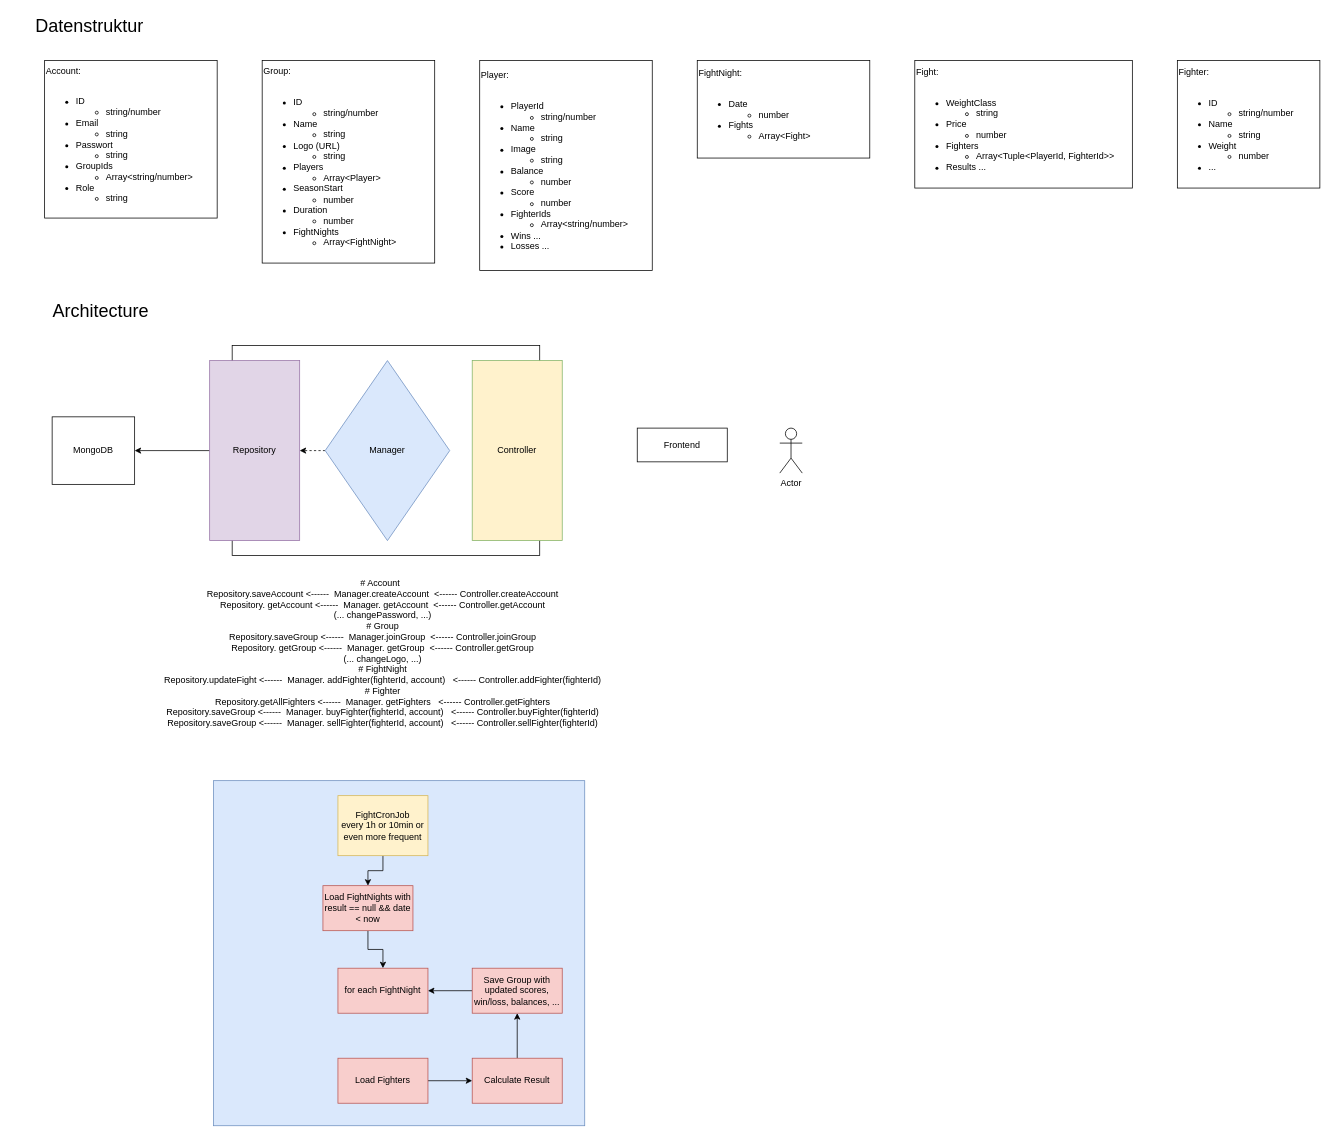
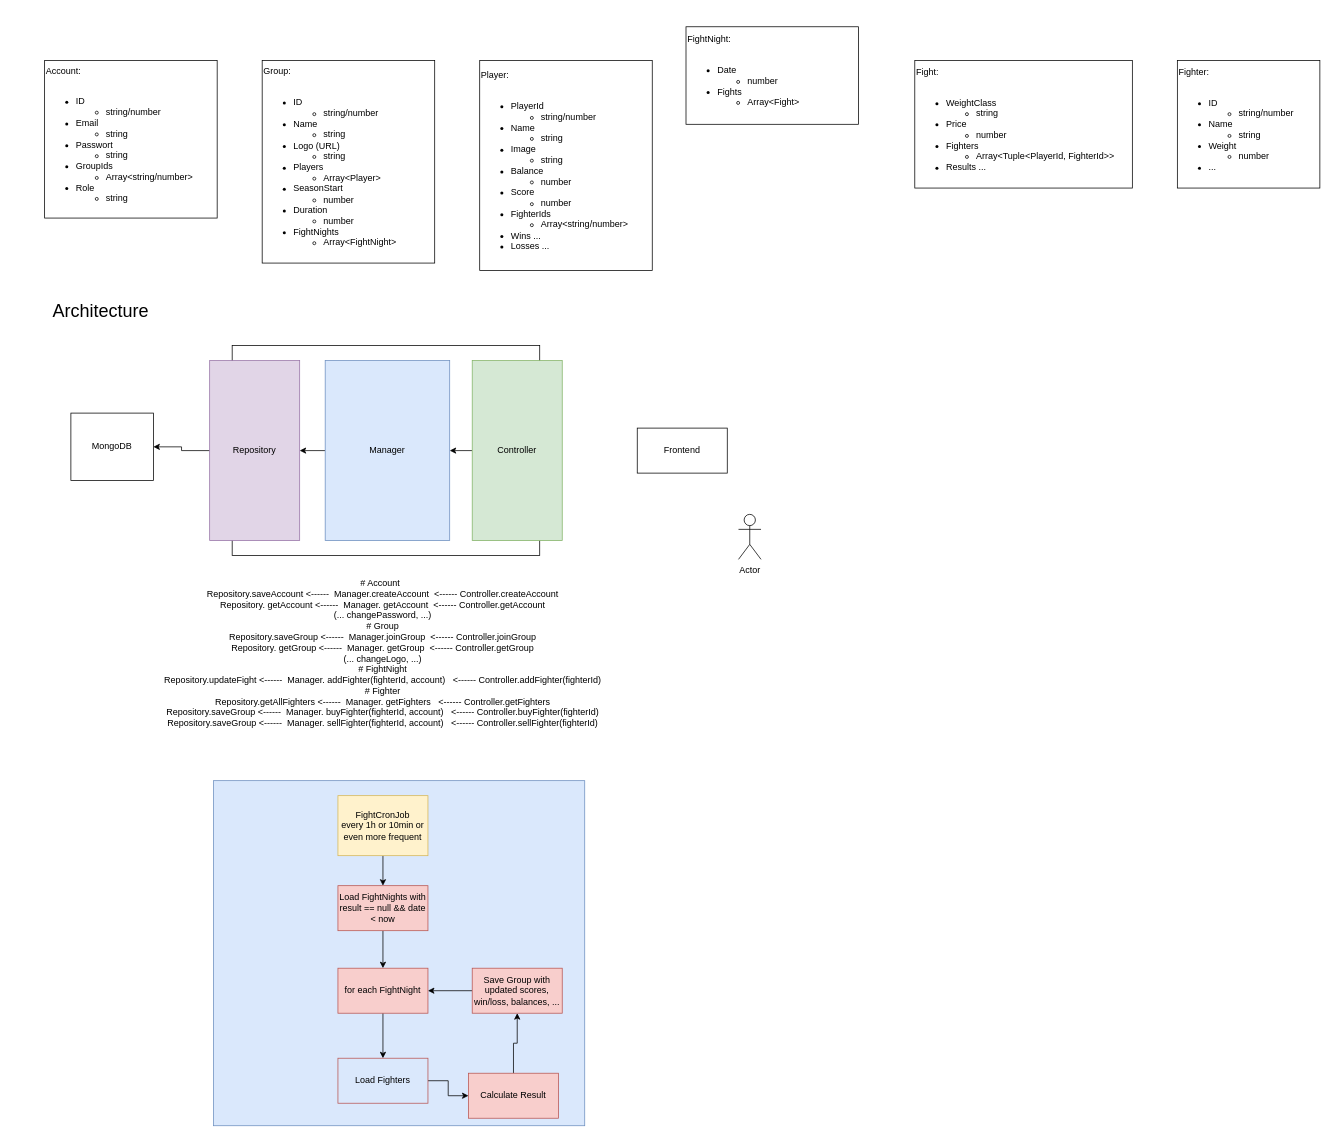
- <mxCell id="4" value="&lt;font style=&quot;font-size: 24px;&quot;&gt;Datenstruktur&lt;/font&gt;" style="text;html=1;strokeColor=none;fillColor=none;align=center;verticalAlign=middle;whiteSpace=wrap;rounded=0;" vertex="1" parent="1"><mxGeometry x="89" y="20" width="60" height="30" as="geometry" /></mxCell>
- <mxCell id="7" value="FightNight:&lt;br&gt;&lt;br&gt;&lt;ul&gt;&lt;li&gt;&lt;span style=&quot;background-color: initial;&quot;&gt;Date&lt;/span&gt;&lt;br&gt;&lt;/li&gt;&lt;ul&gt;&lt;li&gt;number&lt;/li&gt;&lt;/ul&gt;&lt;li&gt;&lt;span style=&quot;background-color: initial;&quot;&gt;Fights&lt;/span&gt;&lt;br&gt;&lt;/li&gt;&lt;ul&gt;&lt;li&gt;Array&amp;lt;Fight&amp;gt;&lt;/li&gt;&lt;/ul&gt;&lt;/ul&gt;" style="rounded=0;whiteSpace=wrap;html=1;align=left;" vertex="1" parent="1"><mxGeometry x="929" y="80" width="230" height="130" as="geometry" /></mxCell>
+ <mxCell id="7" value="FightNight:&lt;br&gt;&lt;br&gt;&lt;ul&gt;&lt;li&gt;&lt;span style=&quot;background-color: initial;&quot;&gt;Date&lt;/span&gt;&lt;br&gt;&lt;/li&gt;&lt;ul&gt;&lt;li&gt;number&lt;/li&gt;&lt;/ul&gt;&lt;li&gt;&lt;span style=&quot;background-color: initial;&quot;&gt;Fights&lt;/span&gt;&lt;br&gt;&lt;/li&gt;&lt;ul&gt;&lt;li&gt;Array&amp;lt;Fight&amp;gt;&lt;/li&gt;&lt;/ul&gt;&lt;/ul&gt;" style="rounded=0;whiteSpace=wrap;html=1;align=left;" vertex="1" parent="1"><mxGeometry x="914" y="35" width="230" height="130" as="geometry" /></mxCell>
- <mxCell id="11" value="Frontend" style="rounded=0;whiteSpace=wrap;html=1;" vertex="1" parent="1"><mxGeometry x="849" y="570" width="120" height="45" as="geometry" /></mxCell>
+ <mxCell id="11" value="Frontend" style="rounded=0;whiteSpace=wrap;html=1;" vertex="1" parent="1"><mxGeometry x="849" y="570" width="120" height="60" as="geometry" /></mxCell>
- <mxCell id="14" value="MongoDB" style="rounded=0;whiteSpace=wrap;html=1;" vertex="1" parent="1"><mxGeometry x="69" y="555" width="110" height="90" as="geometry" /></mxCell>
+ <mxCell id="14" value="MongoDB" style="rounded=0;whiteSpace=wrap;html=1;" vertex="1" parent="1"><mxGeometry x="94" y="550" width="110" height="90" as="geometry" /></mxCell>
- <mxCell id="17" style="edgeStyle=orthogonalEdgeStyle;rounded=0;orthogonalLoop=1;jettySize=auto;html=1;exitX=0;exitY=0.5;exitDx=0;exitDy=0;entryX=1;entryY=0.5;entryDx=0;entryDy=0;dashed=1;" edge="1" parent="1" source="18" target="16"><mxGeometry relative="1" as="geometry" /></mxCell>
+ <mxCell id="17" style="edgeStyle=orthogonalEdgeStyle;rounded=0;orthogonalLoop=1;jettySize=auto;html=1;exitX=0;exitY=0.5;exitDx=0;exitDy=0;entryX=1;entryY=0.5;entryDx=0;entryDy=0;" edge="1" parent="1" source="18" target="16"><mxGeometry relative="1" as="geometry" /></mxCell>
- <mxCell id="18" value="Manager" style="rhombus;whiteSpace=wrap;html=1;fillColor=#dae8fc;strokeColor=#6c8ebf;" vertex="1" parent="1"><mxGeometry x="433" y="480" width="166" height="240" as="geometry" /></mxCell>
+ <mxCell id="18" value="Manager" style="rounded=0;whiteSpace=wrap;html=1;fillColor=#dae8fc;strokeColor=#6c8ebf;" vertex="1" parent="1"><mxGeometry x="433" y="480" width="166" height="240" as="geometry" /></mxCell>
+ <mxCell id="12" style="edgeStyle=orthogonalEdgeStyle;rounded=0;orthogonalLoop=1;jettySize=auto;html=1;exitX=0;exitY=0.5;exitDx=0;exitDy=0;entryX=1;entryY=0.5;entryDx=0;entryDy=0;" edge="1" parent="1" source="13" target="18"><mxGeometry relative="1" as="geometry" /></mxCell>
- <mxCell id="13" value="Controller" style="rounded=0;whiteSpace=wrap;html=1;fillColor=#fff2cc;strokeColor=#82b366;" vertex="1" parent="1"><mxGeometry x="629" y="480" width="120" height="240" as="geometry" /></mxCell>
+ <mxCell id="13" value="Controller" style="rounded=0;whiteSpace=wrap;html=1;fillColor=#d5e8d4;strokeColor=#82b366;" vertex="1" parent="1"><mxGeometry x="629" y="480" width="120" height="240" as="geometry" /></mxCell>
- <mxCell id="19" value="Actor" style="shape=umlActor;verticalLabelPosition=bottom;verticalAlign=top;html=1;outlineConnect=0;" vertex="1" parent="1"><mxGeometry x="1039" y="570" width="30" height="60" as="geometry" /></mxCell>
+ <mxCell id="19" value="Actor" style="shape=umlActor;verticalLabelPosition=bottom;verticalAlign=top;html=1;outlineConnect=0;" vertex="1" parent="1"><mxGeometry x="984" y="685" width="30" height="60" as="geometry" /></mxCell>
- <mxCell id="25" value="Load FightNights with result == null &amp;amp;&amp;amp; date &amp;lt; now" style="rounded=0;whiteSpace=wrap;html=1;fillColor=#f8cecc;strokeColor=#b85450;" vertex="1" parent="1"><mxGeometry x="430" y="1180" width="120" height="60" as="geometry" /></mxCell>
+ <mxCell id="25" value="Load FightNights with result == null &amp;amp;&amp;amp; date &amp;lt; now" style="rounded=0;whiteSpace=wrap;html=1;fillColor=#f8cecc;strokeColor=#b85450;" vertex="1" parent="1"><mxGeometry x="450" y="1180" width="120" height="60" as="geometry" /></mxCell>
+ <mxCell id="26" style="edgeStyle=orthogonalEdgeStyle;rounded=0;orthogonalLoop=1;jettySize=auto;html=1;" edge="1" parent="1" source="27" target="29"><mxGeometry relative="1" as="geometry" /></mxCell>
- <mxCell id="29" value="Load Fighters" style="rounded=0;whiteSpace=wrap;html=1;fillColor=#f8cecc;strokeColor=#b85450;" vertex="1" parent="1"><mxGeometry x="450" y="1410" width="120" height="60" as="geometry" /></mxCell>
+ <mxCell id="29" value="Load Fighters" style="rounded=0;whiteSpace=wrap;html=1;fillColor=#dae8fc;strokeColor=#b85450;" vertex="1" parent="1"><mxGeometry x="450" y="1410" width="120" height="60" as="geometry" /></mxCell>
- <mxCell id="31" value="Calculate Result" style="rounded=0;whiteSpace=wrap;html=1;fillColor=#f8cecc;strokeColor=#b85450;" vertex="1" parent="1"><mxGeometry x="629" y="1410" width="120" height="60" as="geometry" /></mxCell>
+ <mxCell id="31" value="Calculate Result" style="rounded=0;whiteSpace=wrap;html=1;fillColor=#f8cecc;strokeColor=#b85450;" vertex="1" parent="1"><mxGeometry x="624" y="1430" width="120" height="60" as="geometry" /></mxCell>
